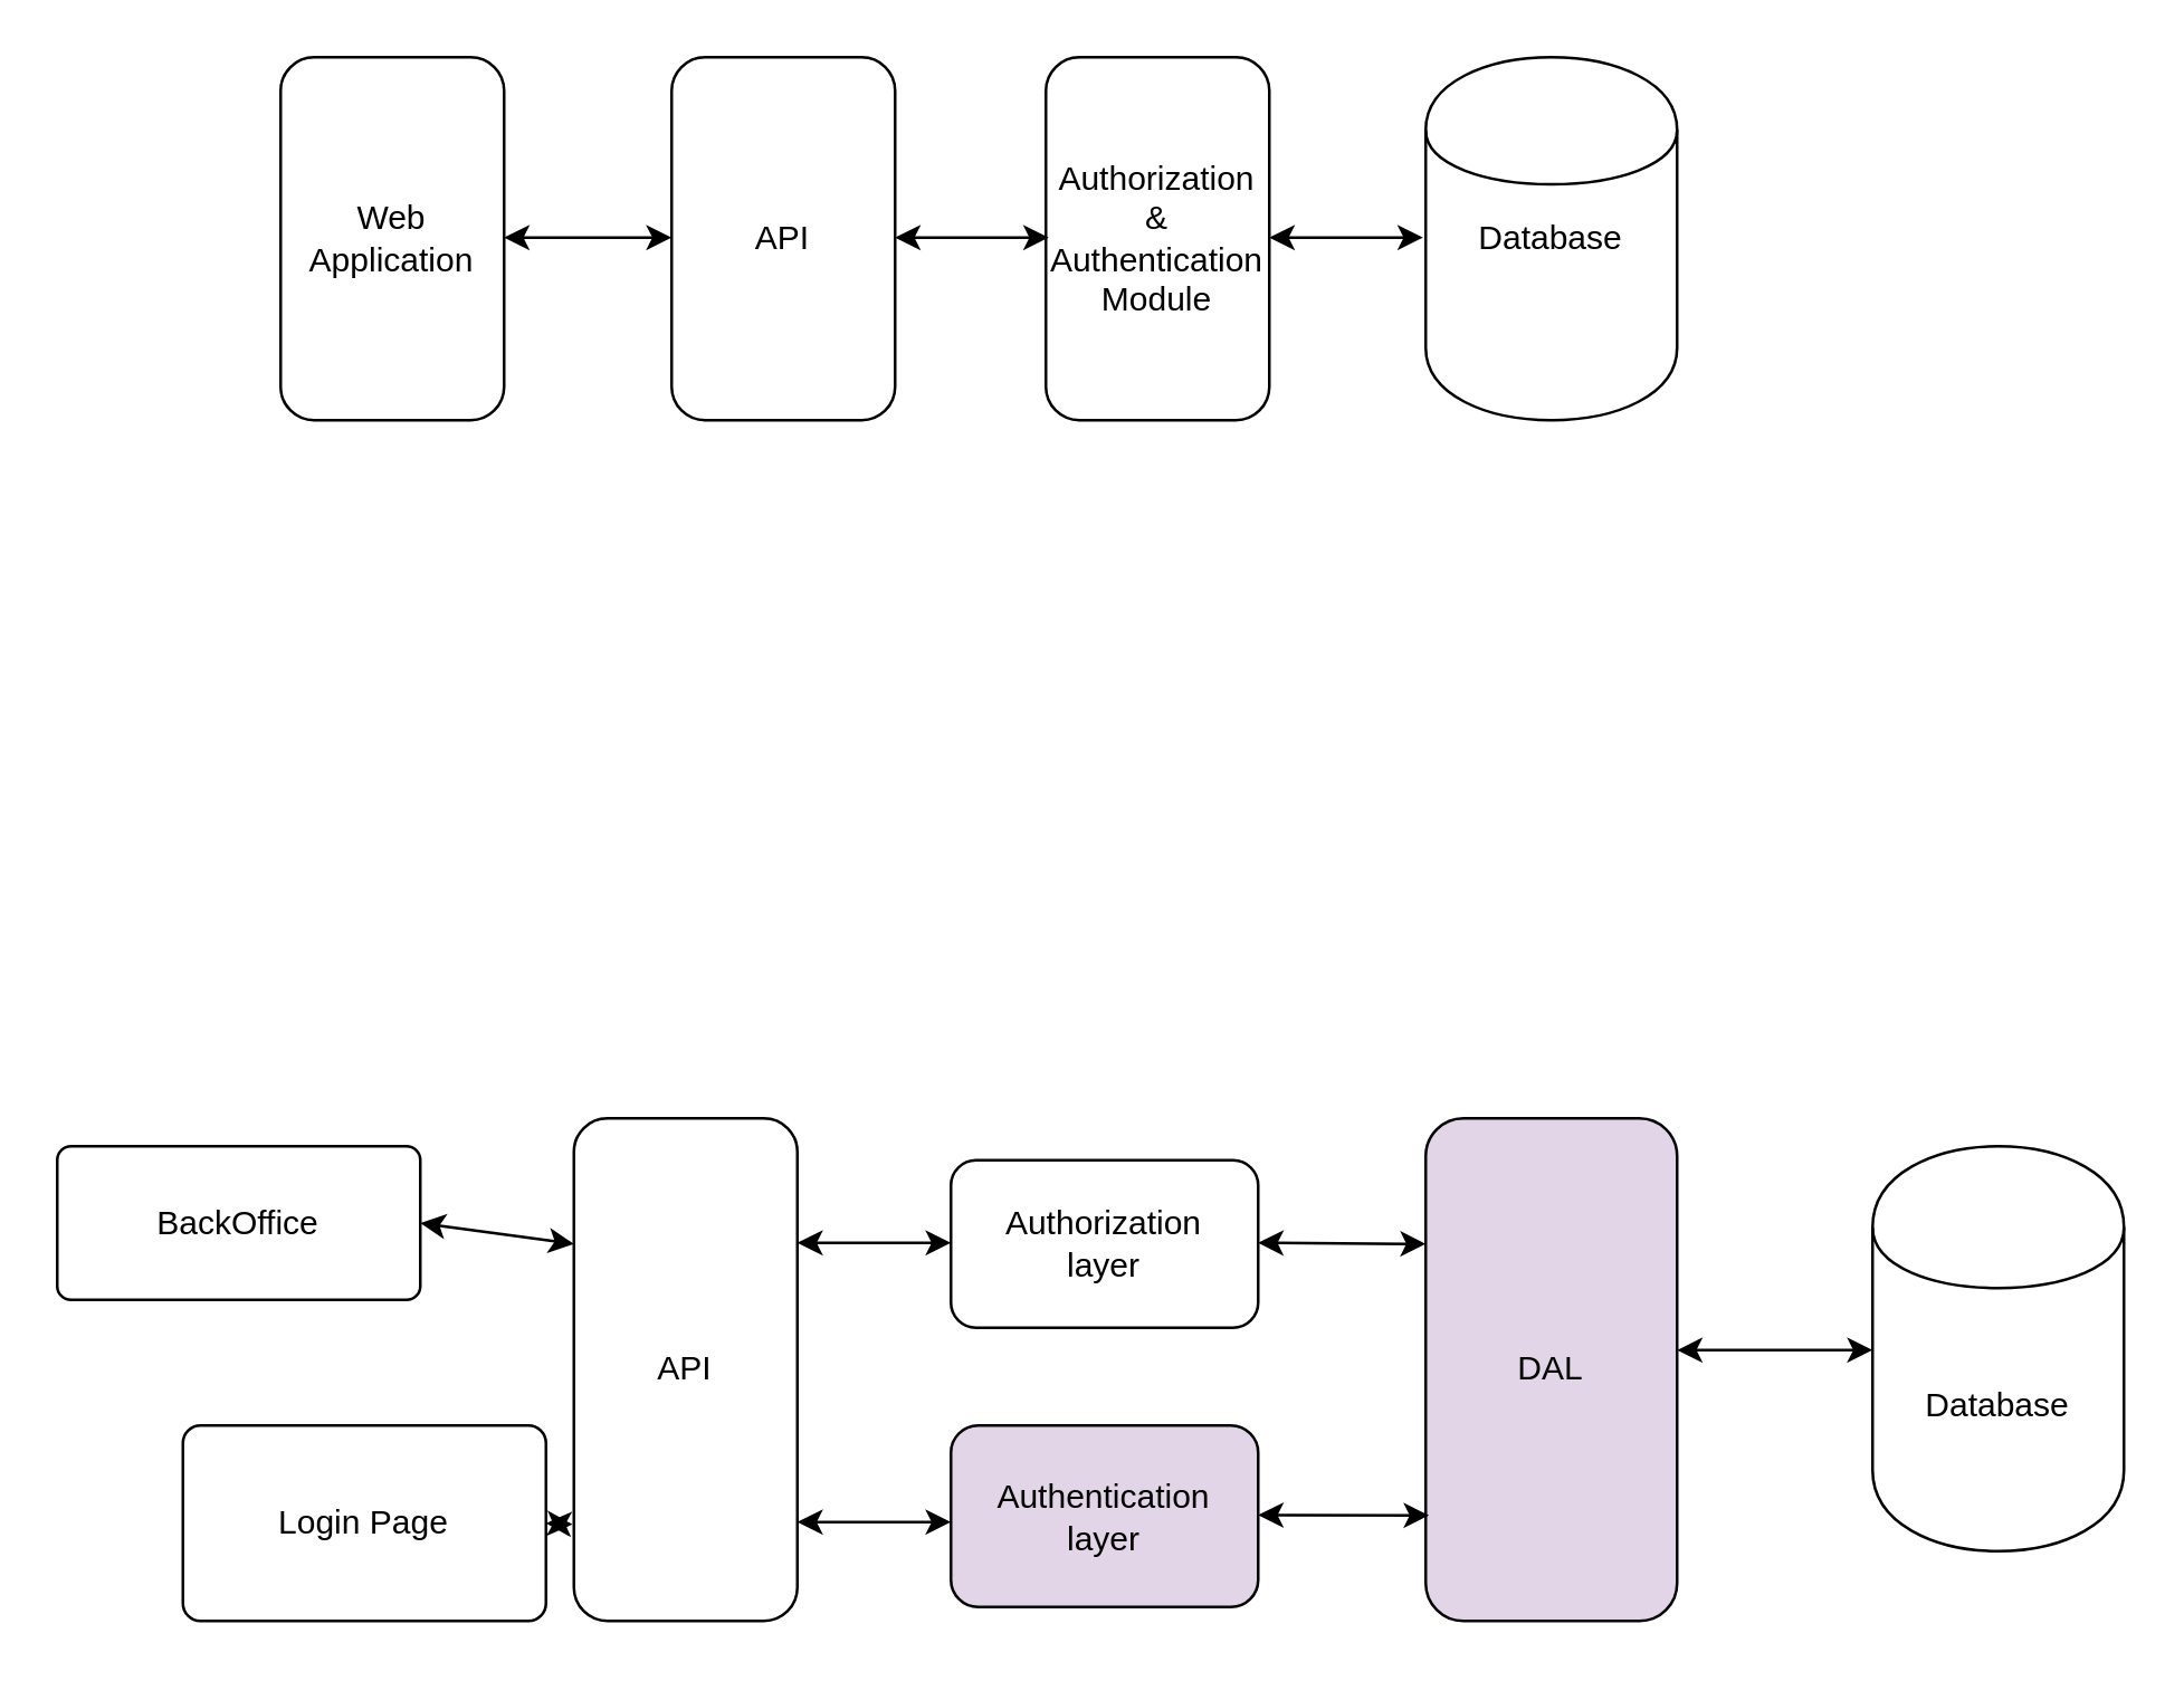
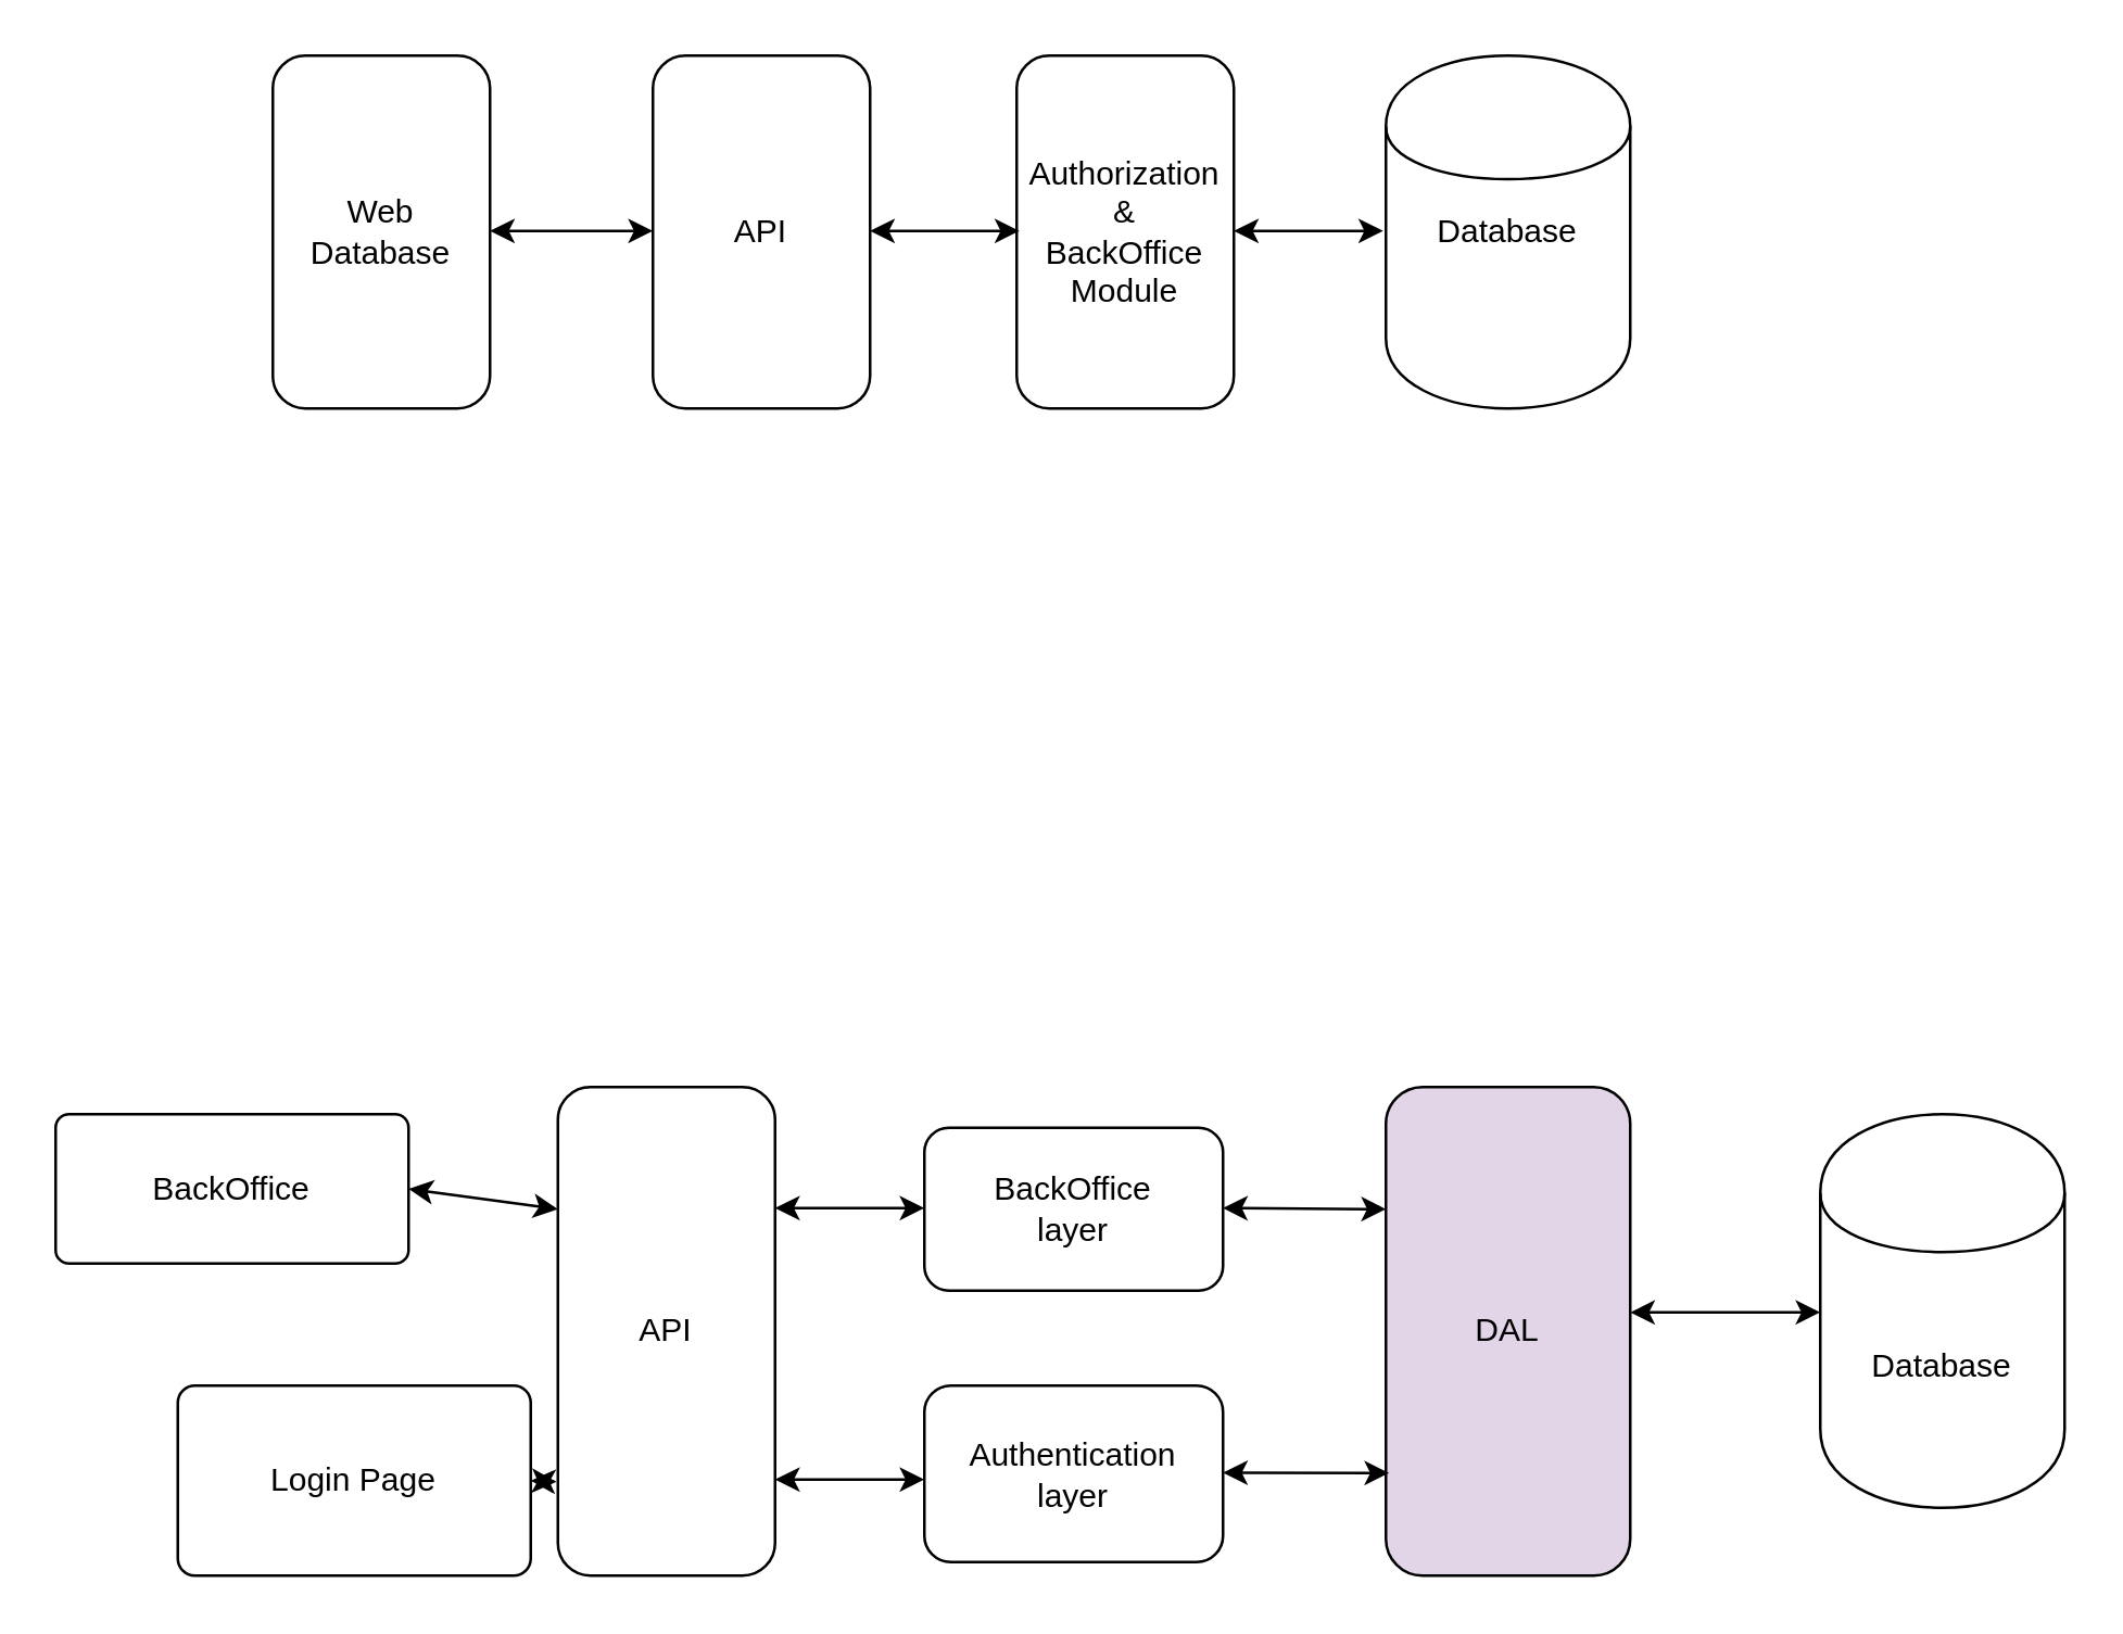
- <mxCell id="19" value="Web Application" style="rounded=1;whiteSpace=wrap;html=1;" vertex="1" parent="1"><mxGeometry x="100" y="20" width="80" height="130" as="geometry" /></mxCell>
+ <mxCell id="19" value="Web Database" style="rounded=1;whiteSpace=wrap;html=1;" vertex="1" parent="1"><mxGeometry x="100" y="20" width="80" height="130" as="geometry" /></mxCell>
- <mxCell id="14" value="Authorization&lt;br&gt;&amp;amp;&lt;br&gt;Authentication&lt;br&gt;Module" style="rounded=1;whiteSpace=wrap;html=1;" vertex="1" parent="1"><mxGeometry x="374" y="20" width="80" height="130" as="geometry" /></mxCell>
+ <mxCell id="14" value="Authorization&lt;br&gt;&amp;amp;&lt;br&gt;BackOffice&lt;br&gt;Module" style="rounded=1;whiteSpace=wrap;html=1;" vertex="1" parent="1"><mxGeometry x="374" y="20" width="80" height="130" as="geometry" /></mxCell>
- <mxCell id="3" value="Authorization&lt;br&gt;layer" style="rounded=1;whiteSpace=wrap;html=1;" parent="1" vertex="1"><mxGeometry x="340" y="415" width="110" height="60" as="geometry" /></mxCell>
+ <mxCell id="3" value="BackOffice&lt;br&gt;layer" style="rounded=1;whiteSpace=wrap;html=1;" parent="1" vertex="1"><mxGeometry x="340" y="415" width="110" height="60" as="geometry" /></mxCell>
- <mxCell id="4" value="Authentication&lt;br&gt;layer" style="rounded=1;whiteSpace=wrap;html=1;fillColor=#e1d5e7;" parent="1" vertex="1"><mxGeometry x="340" y="510" width="110" height="65" as="geometry" /></mxCell>
+ <mxCell id="4" value="Authentication&lt;br&gt;layer" style="rounded=1;whiteSpace=wrap;html=1;" parent="1" vertex="1"><mxGeometry x="340" y="510" width="110" height="65" as="geometry" /></mxCell>
